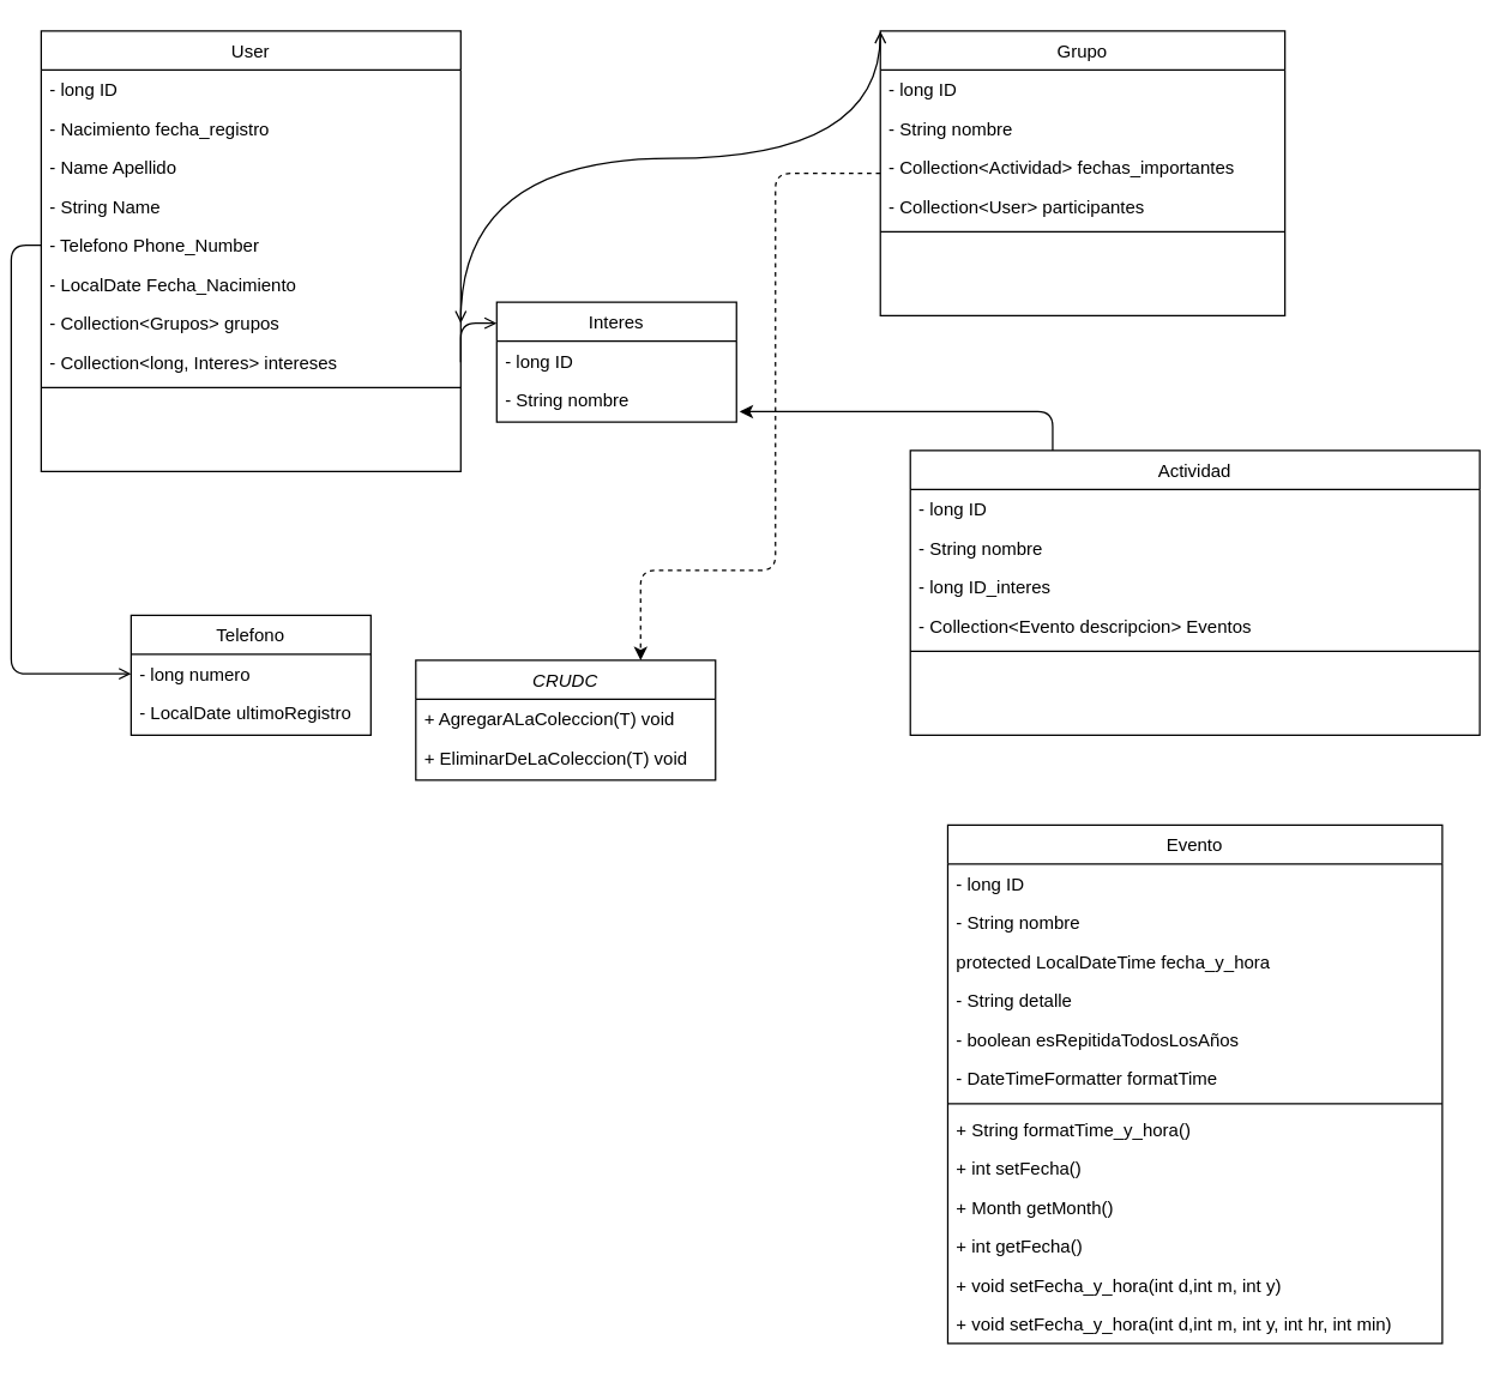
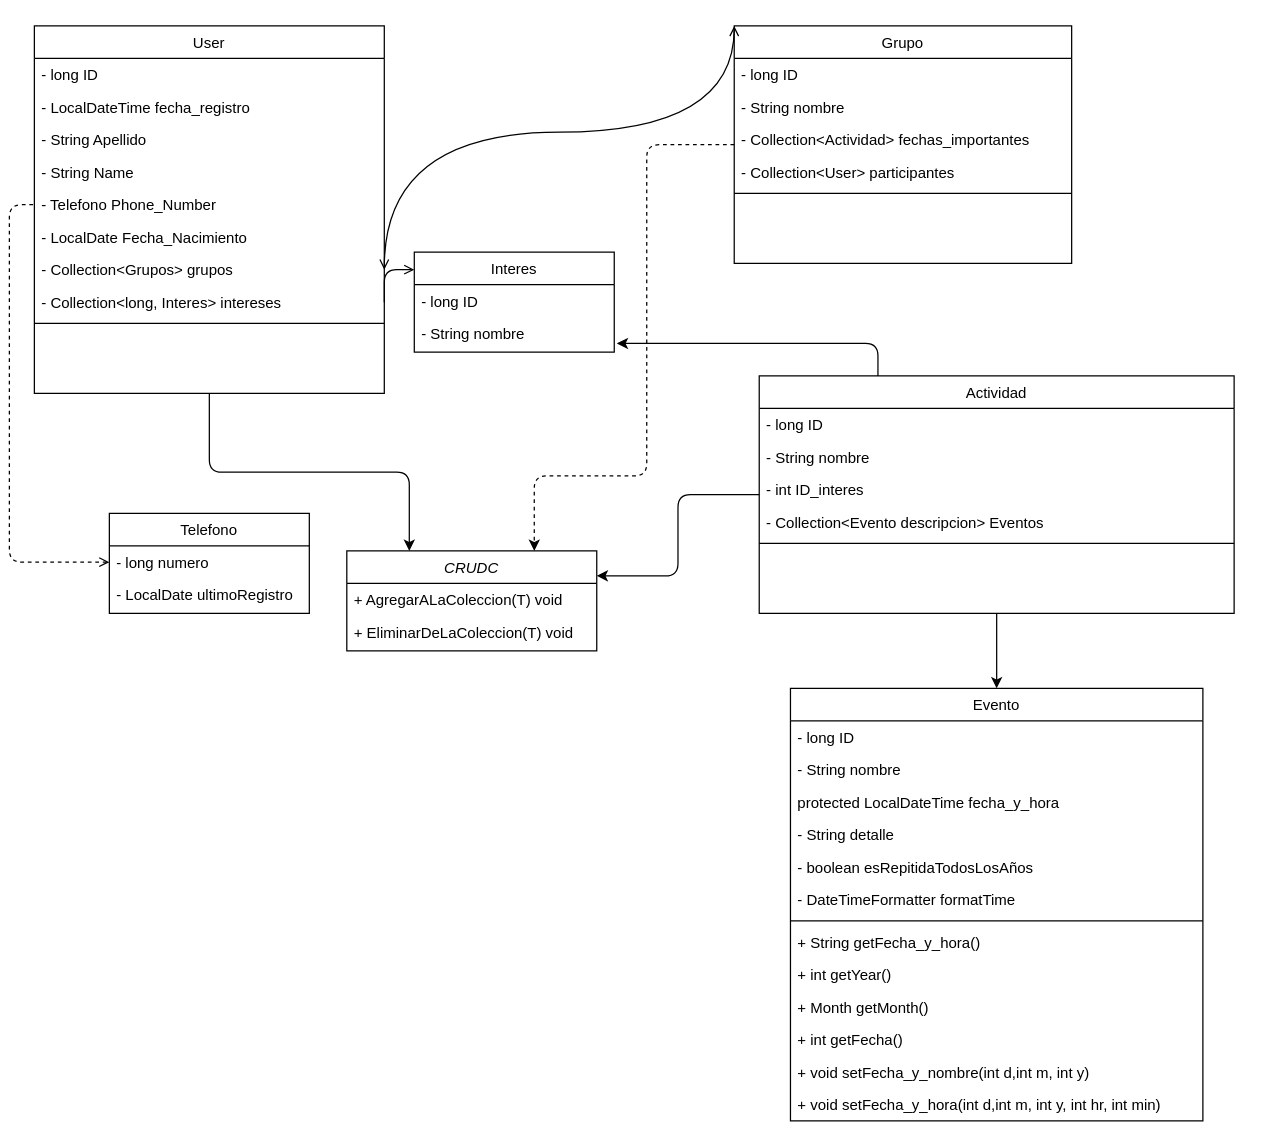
- <mxCell id="5" value="- Nacimiento fecha_registro" style="text;align=left;verticalAlign=top;spacingLeft=4;spacingRight=4;overflow=hidden;rotatable=0;points=[[0,0.5],[1,0.5]];portConstraint=eastwest;" vertex="1" parent="3"><mxGeometry y="52" width="280" height="26" as="geometry" /></mxCell>
+ <mxCell id="5" value="- LocalDateTime fecha_registro" style="text;align=left;verticalAlign=top;spacingLeft=4;spacingRight=4;overflow=hidden;rotatable=0;points=[[0,0.5],[1,0.5]];portConstraint=eastwest;" vertex="1" parent="3"><mxGeometry y="52" width="280" height="26" as="geometry" /></mxCell>
- <mxCell id="6" value="- Name Apellido" style="text;align=left;verticalAlign=top;spacingLeft=4;spacingRight=4;overflow=hidden;rotatable=0;points=[[0,0.5],[1,0.5]];portConstraint=eastwest;" vertex="1" parent="3"><mxGeometry y="78" width="280" height="26" as="geometry" /></mxCell>
+ <mxCell id="6" value="- String Apellido" style="text;align=left;verticalAlign=top;spacingLeft=4;spacingRight=4;overflow=hidden;rotatable=0;points=[[0,0.5],[1,0.5]];portConstraint=eastwest;" vertex="1" parent="3"><mxGeometry y="78" width="280" height="26" as="geometry" /></mxCell>
- <mxCell id="51" style="edgeStyle=orthogonalEdgeStyle;rounded=1;orthogonalLoop=1;jettySize=auto;html=1;entryX=0;entryY=0.5;entryDx=0;entryDy=0;startArrow=open;startFill=0;endArrow=none;endFill=0;" edge="1" parent="1" source="49" target="8"><mxGeometry relative="1" as="geometry" /></mxCell>
+ <mxCell id="51" style="edgeStyle=orthogonalEdgeStyle;rounded=1;orthogonalLoop=1;jettySize=auto;html=1;entryX=0;entryY=0.5;entryDx=0;entryDy=0;startArrow=open;startFill=0;endArrow=none;endFill=0;dashed=1;" edge="1" parent="1" source="49" target="8"><mxGeometry relative="1" as="geometry" /></mxCell>
+ <mxCell id="2" style="edgeStyle=orthogonalEdgeStyle;rounded=1;orthogonalLoop=1;jettySize=auto;html=1;entryX=0.25;entryY=0;entryDx=0;entryDy=0;startArrow=none;startFill=0;" edge="1" parent="1" source="3" target="52"><mxGeometry relative="1" as="geometry" /></mxCell>
- <mxCell id="17" value="- long ID_interes" style="text;align=left;verticalAlign=top;spacingLeft=4;spacingRight=4;overflow=hidden;rotatable=0;points=[[0,0.5],[1,0.5]];portConstraint=eastwest;rounded=0;shadow=0;html=0;" vertex="1" parent="14"><mxGeometry y="78" width="380" height="26" as="geometry" /></mxCell>
+ <mxCell id="17" value="- int ID_interes" style="text;align=left;verticalAlign=top;spacingLeft=4;spacingRight=4;overflow=hidden;rotatable=0;points=[[0,0.5],[1,0.5]];portConstraint=eastwest;rounded=0;shadow=0;html=0;" vertex="1" parent="14"><mxGeometry y="78" width="380" height="26" as="geometry" /></mxCell>
+ <mxCell id="13" style="edgeStyle=orthogonalEdgeStyle;rounded=1;orthogonalLoop=1;jettySize=auto;html=1;startArrow=none;startFill=0;entryX=1;entryY=0.25;entryDx=0;entryDy=0;" edge="1" parent="1" source="14" target="52"><mxGeometry relative="1" as="geometry"><mxPoint x="480" y="480" as="targetPoint" /></mxGeometry></mxCell>
+ <mxCell id="33" style="edgeStyle=orthogonalEdgeStyle;rounded=1;orthogonalLoop=1;jettySize=auto;html=1;entryX=0.5;entryY=1;entryDx=0;entryDy=0;startArrow=classic;startFill=1;endArrow=none;endFill=0;" edge="1" parent="1" source="34" target="14"><mxGeometry relative="1" as="geometry" /></mxCell>
- <mxCell id="42" value="+ String formatTime_y_hora()" style="text;align=left;verticalAlign=top;spacingLeft=4;spacingRight=4;overflow=hidden;rotatable=0;points=[[0,0.5],[1,0.5]];portConstraint=eastwest;rounded=0;shadow=0;html=0;" vertex="1" parent="34"><mxGeometry y="190" width="330" height="26" as="geometry" /></mxCell>
+ <mxCell id="42" value="+ String getFecha_y_hora()" style="text;align=left;verticalAlign=top;spacingLeft=4;spacingRight=4;overflow=hidden;rotatable=0;points=[[0,0.5],[1,0.5]];portConstraint=eastwest;rounded=0;shadow=0;html=0;" vertex="1" parent="34"><mxGeometry y="190" width="330" height="26" as="geometry" /></mxCell>
- <mxCell id="43" value="+ int setFecha()" style="text;align=left;verticalAlign=top;spacingLeft=4;spacingRight=4;overflow=hidden;rotatable=0;points=[[0,0.5],[1,0.5]];portConstraint=eastwest;rounded=0;shadow=0;html=0;" vertex="1" parent="34"><mxGeometry y="216" width="330" height="26" as="geometry" /></mxCell>
+ <mxCell id="43" value="+ int getYear()" style="text;align=left;verticalAlign=top;spacingLeft=4;spacingRight=4;overflow=hidden;rotatable=0;points=[[0,0.5],[1,0.5]];portConstraint=eastwest;rounded=0;shadow=0;html=0;" vertex="1" parent="34"><mxGeometry y="216" width="330" height="26" as="geometry" /></mxCell>
- <mxCell id="46" value="+ void setFecha_y_hora(int d,int m, int y)" style="text;align=left;verticalAlign=top;spacingLeft=4;spacingRight=4;overflow=hidden;rotatable=0;points=[[0,0.5],[1,0.5]];portConstraint=eastwest;rounded=0;shadow=0;html=0;" vertex="1" parent="34"><mxGeometry y="294" width="330" height="26" as="geometry" /></mxCell>
+ <mxCell id="46" value="+ void setFecha_y_nombre(int d,int m, int y)" style="text;align=left;verticalAlign=top;spacingLeft=4;spacingRight=4;overflow=hidden;rotatable=0;points=[[0,0.5],[1,0.5]];portConstraint=eastwest;rounded=0;shadow=0;html=0;" vertex="1" parent="34"><mxGeometry y="294" width="330" height="26" as="geometry" /></mxCell>
